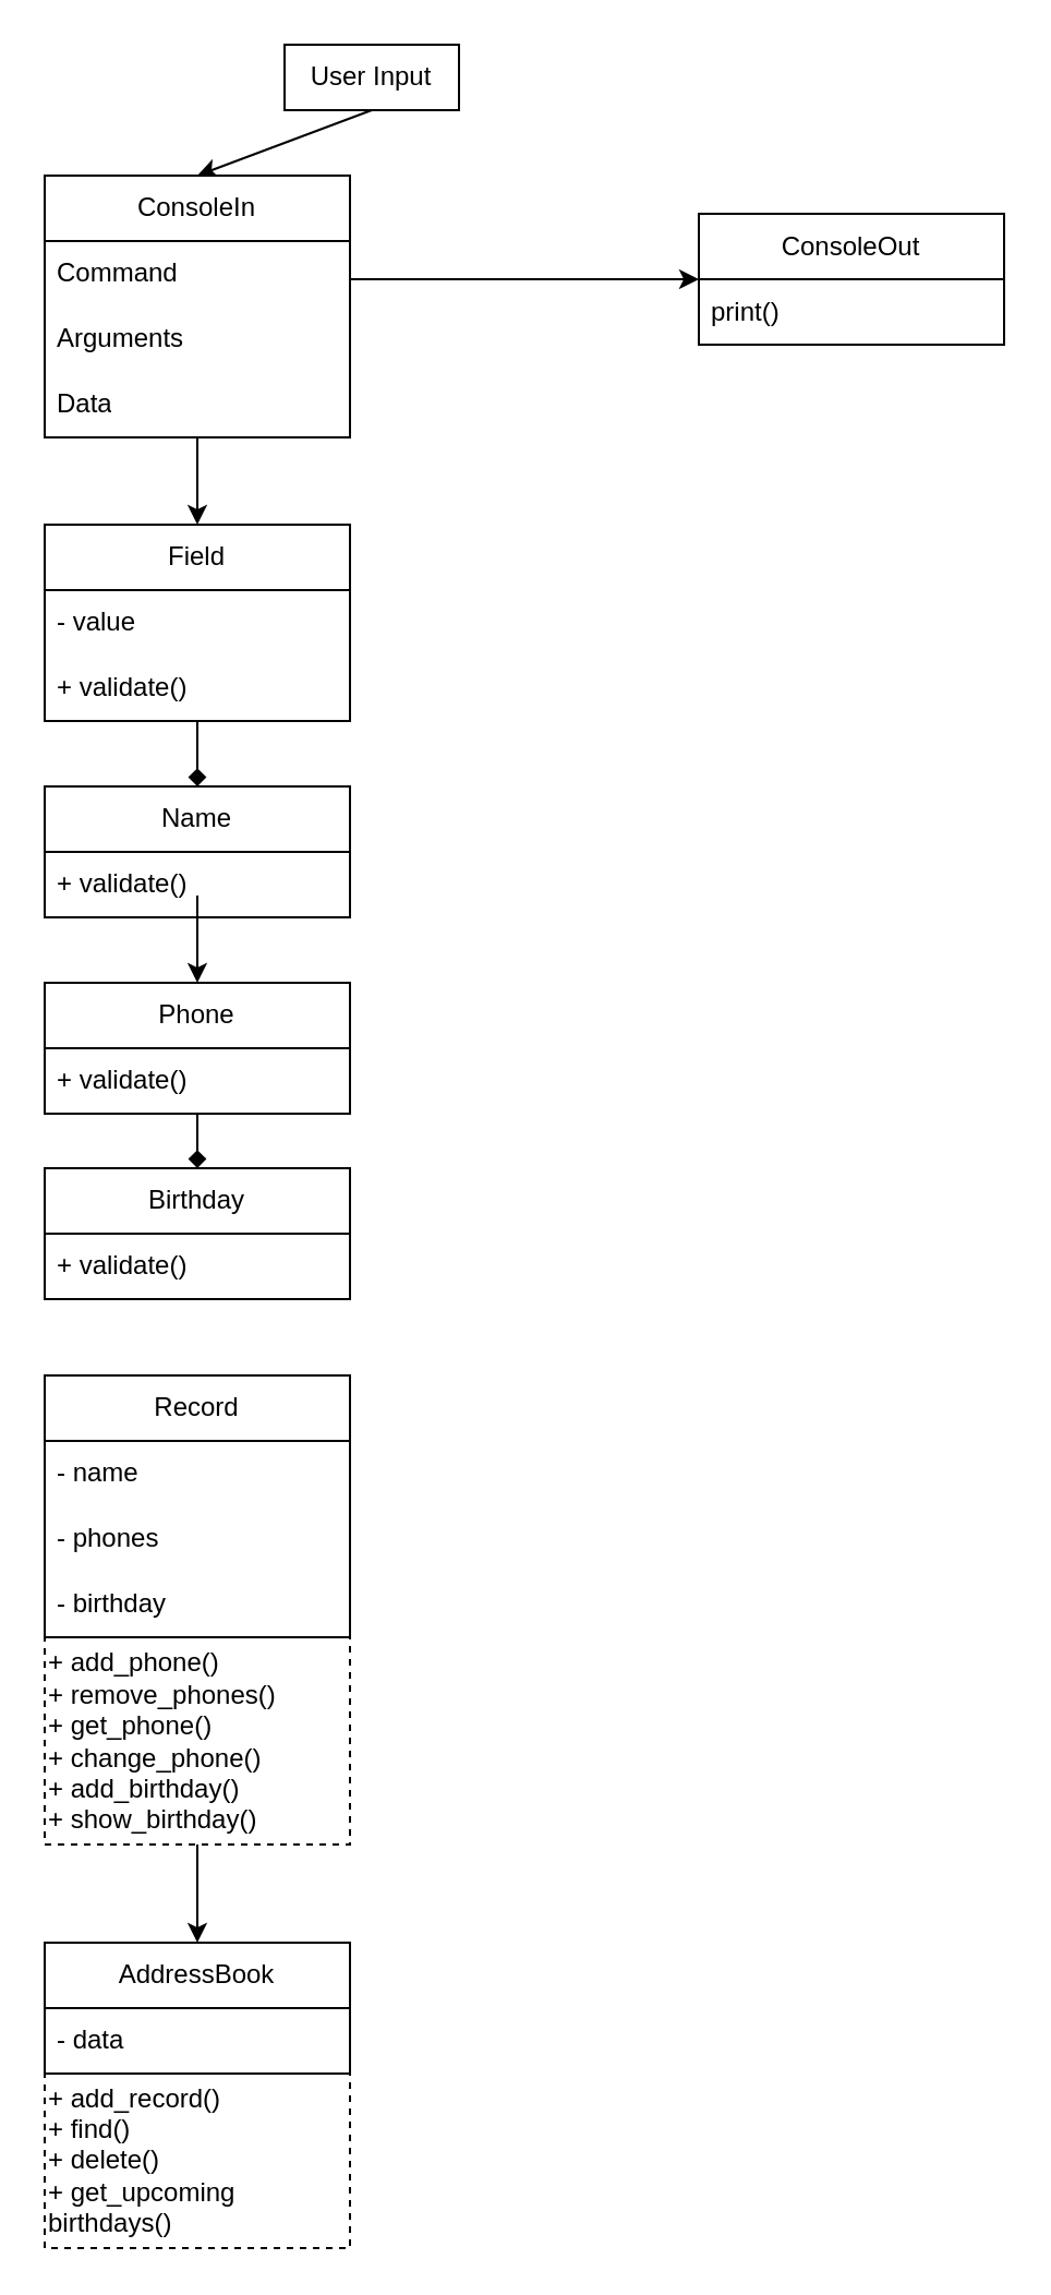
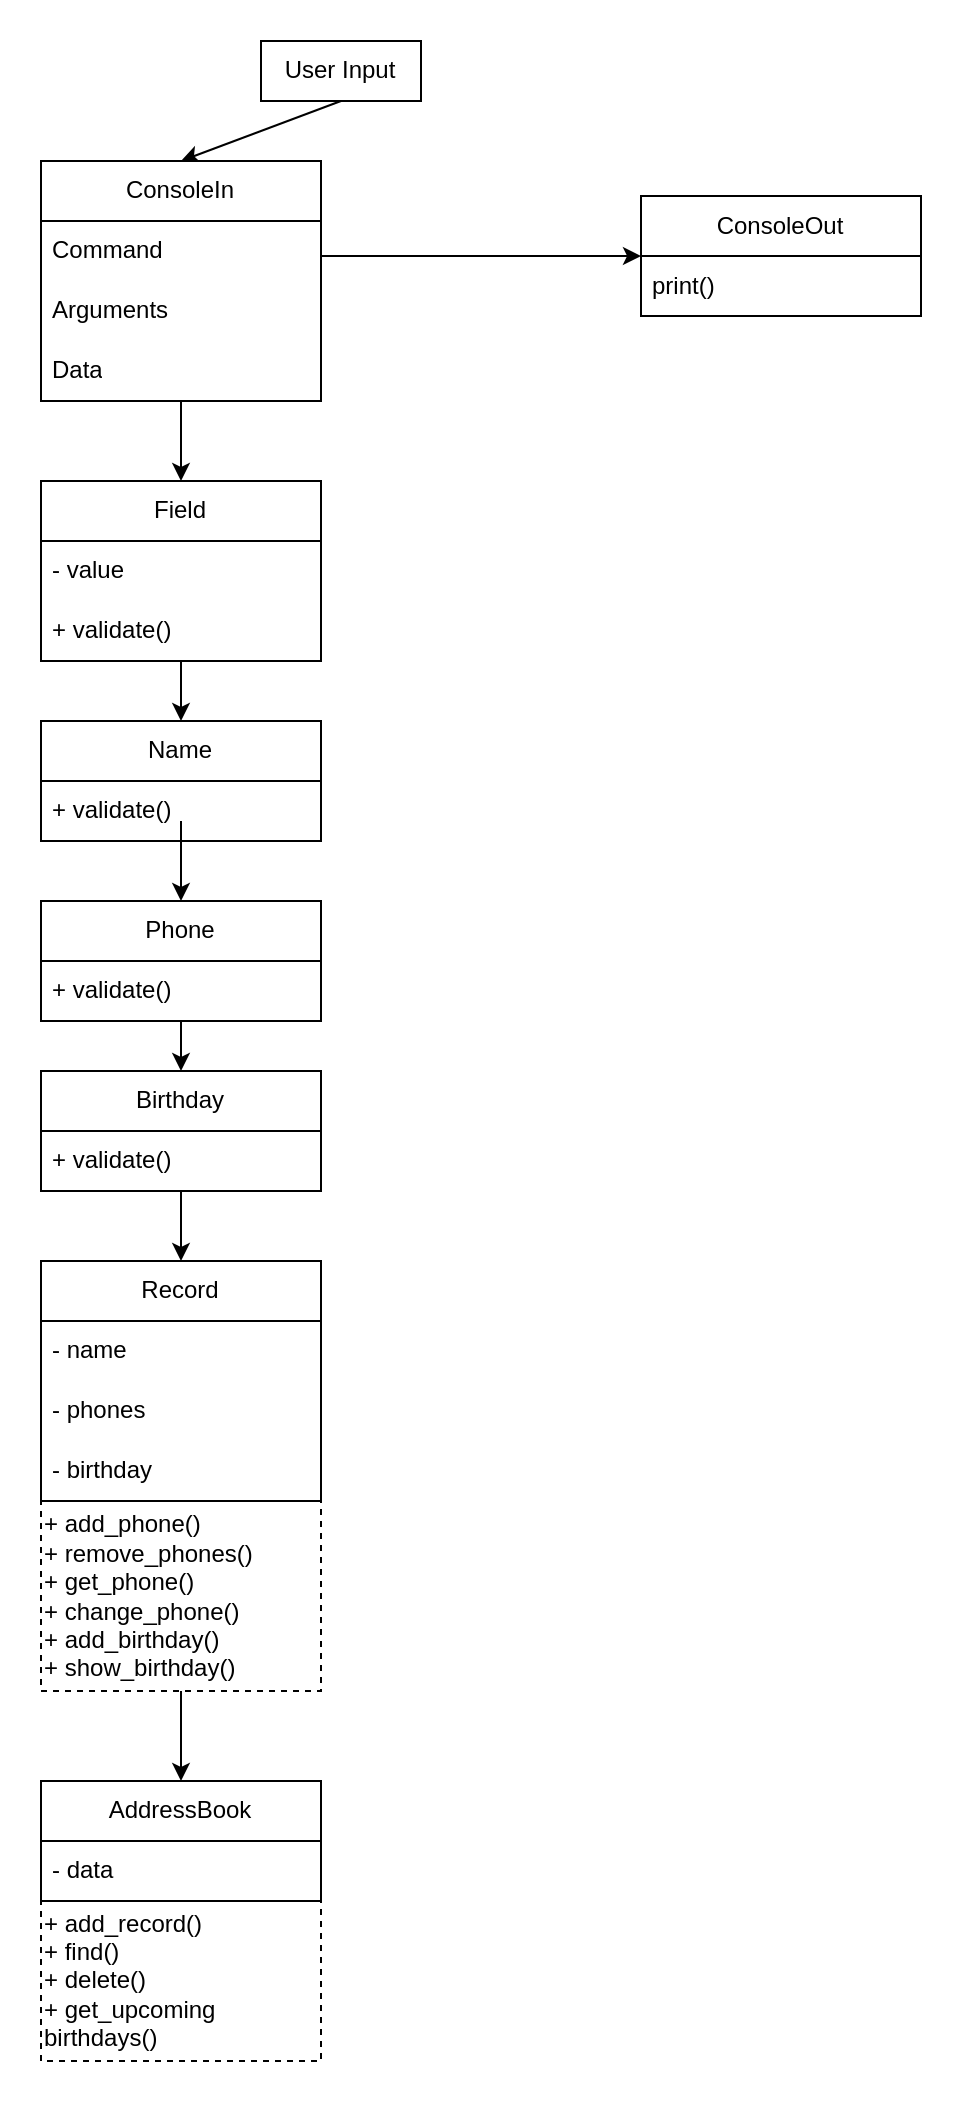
- <mxCell id="25" value="" style="endArrow=diamond;html=1;rounded=0;exitX=0.5;exitY=1;exitDx=0;exitDy=0;entryX=0.5;entryY=0;entryDx=0;entryDy=0;" edge="1" parent="1" source="2" target="8"><mxGeometry width="50" height="50" relative="1" as="geometry"><mxPoint x="100" y="185" as="sourcePoint" /><mxPoint x="100" y="230" as="targetPoint" /><Array as="points" /></mxGeometry></mxCell>
+ <mxCell id="25" value="" style="endArrow=classic;html=1;rounded=0;exitX=0.5;exitY=1;exitDx=0;exitDy=0;entryX=0.5;entryY=0;entryDx=0;entryDy=0;" edge="1" parent="1" source="2" target="8"><mxGeometry width="50" height="50" relative="1" as="geometry"><mxPoint x="100" y="185" as="sourcePoint" /><mxPoint x="100" y="230" as="targetPoint" /><Array as="points" /></mxGeometry></mxCell>
- <mxCell id="27" value="" style="endArrow=diamond;html=1;rounded=0;entryX=0.5;entryY=0;entryDx=0;entryDy=0;exitX=0.5;exitY=1;exitDx=0;exitDy=0;" edge="1" parent="1" source="10" target="12"><mxGeometry width="50" height="50" relative="1" as="geometry"><mxPoint x="100" y="420" as="sourcePoint" /><mxPoint x="100" y="450" as="targetPoint" /><Array as="points" /></mxGeometry></mxCell>
+ <mxCell id="27" value="" style="endArrow=classic;html=1;rounded=0;entryX=0.5;entryY=0;entryDx=0;entryDy=0;exitX=0.5;exitY=1;exitDx=0;exitDy=0;" edge="1" parent="1" source="10" target="12"><mxGeometry width="50" height="50" relative="1" as="geometry"><mxPoint x="100" y="420" as="sourcePoint" /><mxPoint x="100" y="450" as="targetPoint" /><Array as="points" /></mxGeometry></mxCell>
+ <mxCell id="28" value="" style="endArrow=classic;html=1;rounded=0;exitX=0.5;exitY=1;exitDx=0;exitDy=0;entryX=0.5;entryY=0;entryDx=0;entryDy=0;" edge="1" parent="1" source="12" target="14"><mxGeometry width="50" height="50" relative="1" as="geometry"><mxPoint x="260" y="690" as="sourcePoint" /><mxPoint x="310" y="640" as="targetPoint" /></mxGeometry></mxCell>
